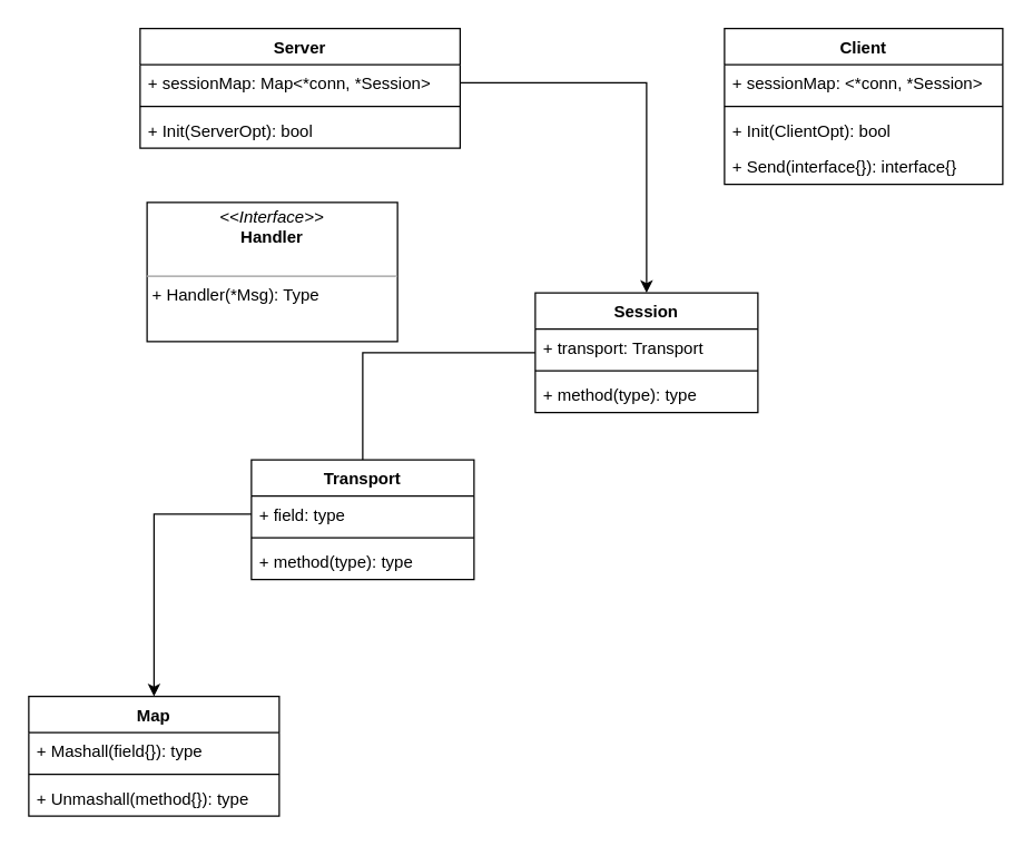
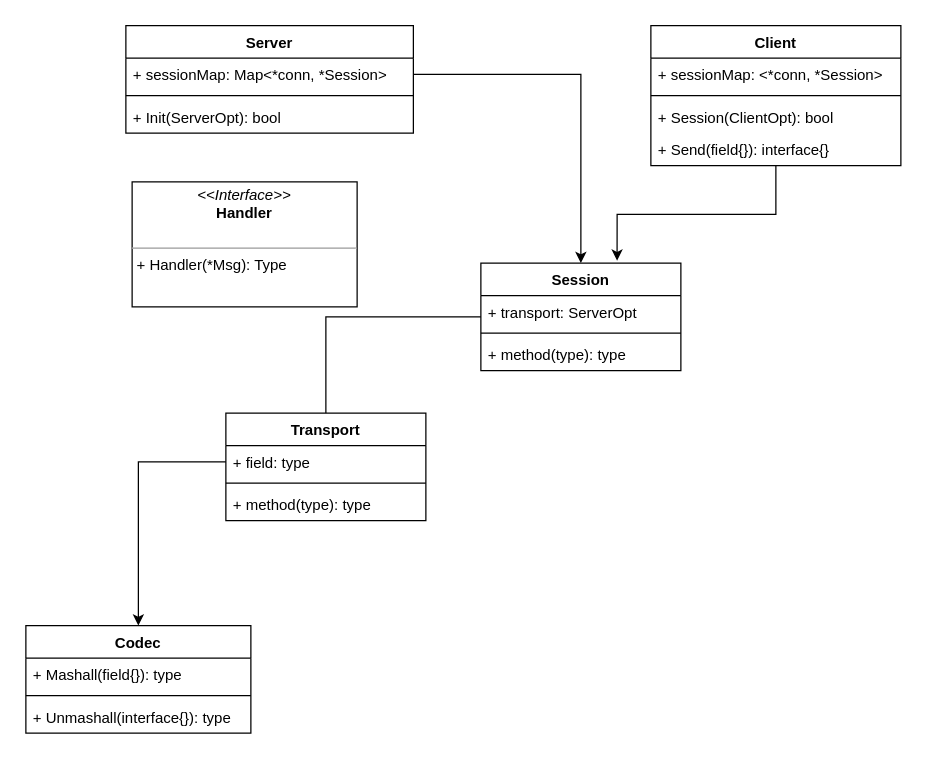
- <mxCell id="12" value="+ Init(ClientOpt): bool" style="text;strokeColor=none;fillColor=none;align=left;verticalAlign=top;spacingLeft=4;spacingRight=4;overflow=hidden;rotatable=0;points=[[0,0.5],[1,0.5]];portConstraint=eastwest;" vertex="1" parent="9"><mxGeometry y="60" width="200" height="26" as="geometry" /></mxCell>
+ <mxCell id="12" value="+ Session(ClientOpt): bool" style="text;strokeColor=none;fillColor=none;align=left;verticalAlign=top;spacingLeft=4;spacingRight=4;overflow=hidden;rotatable=0;points=[[0,0.5],[1,0.5]];portConstraint=eastwest;" vertex="1" parent="9"><mxGeometry y="60" width="200" height="26" as="geometry" /></mxCell>
- <mxCell id="13" value="+ Send(interface{}): interface{}" style="text;strokeColor=none;fillColor=none;align=left;verticalAlign=top;spacingLeft=4;spacingRight=4;overflow=hidden;rotatable=0;points=[[0,0.5],[1,0.5]];portConstraint=eastwest;" vertex="1" parent="9"><mxGeometry y="86" width="200" height="26" as="geometry" /></mxCell>
+ <mxCell id="13" value="+ Send(field{}): interface{}" style="text;strokeColor=none;fillColor=none;align=left;verticalAlign=top;spacingLeft=4;spacingRight=4;overflow=hidden;rotatable=0;points=[[0,0.5],[1,0.5]];portConstraint=eastwest;" vertex="1" parent="9"><mxGeometry y="86" width="200" height="26" as="geometry" /></mxCell>
+ <mxCell id="8" style="edgeStyle=orthogonalEdgeStyle;rounded=0;orthogonalLoop=1;jettySize=auto;html=1;entryX=0.681;entryY=-0.023;entryDx=0;entryDy=0;entryPerimeter=0;" edge="1" parent="1" source="9" target="4"><mxGeometry relative="1" as="geometry" /></mxCell>
- <mxCell id="5" value="+ transport: Transport" style="text;strokeColor=none;fillColor=none;align=left;verticalAlign=top;spacingLeft=4;spacingRight=4;overflow=hidden;rotatable=0;points=[[0,0.5],[1,0.5]];portConstraint=eastwest;" vertex="1" parent="4"><mxGeometry y="26" width="160" height="26" as="geometry" /></mxCell>
+ <mxCell id="5" value="+ transport: ServerOpt" style="text;strokeColor=none;fillColor=none;align=left;verticalAlign=top;spacingLeft=4;spacingRight=4;overflow=hidden;rotatable=0;points=[[0,0.5],[1,0.5]];portConstraint=eastwest;" vertex="1" parent="4"><mxGeometry y="26" width="160" height="26" as="geometry" /></mxCell>
- <mxCell id="18" value="Map" style="swimlane;fontStyle=1;align=center;verticalAlign=top;childLayout=stackLayout;horizontal=1;startSize=26;horizontalStack=0;resizeParent=1;resizeParentMax=0;resizeLast=0;collapsible=1;marginBottom=0;" vertex="1" parent="1"><mxGeometry x="20" y="500" width="180" height="86" as="geometry" /></mxCell>
+ <mxCell id="18" value="Codec" style="swimlane;fontStyle=1;align=center;verticalAlign=top;childLayout=stackLayout;horizontal=1;startSize=26;horizontalStack=0;resizeParent=1;resizeParentMax=0;resizeLast=0;collapsible=1;marginBottom=0;" vertex="1" parent="1"><mxGeometry x="20" y="500" width="180" height="86" as="geometry" /></mxCell>
- <mxCell id="21" value="+ Unmashall(method{}): type" style="text;strokeColor=none;fillColor=none;align=left;verticalAlign=top;spacingLeft=4;spacingRight=4;overflow=hidden;rotatable=0;points=[[0,0.5],[1,0.5]];portConstraint=eastwest;" vertex="1" parent="18"><mxGeometry y="60" width="180" height="26" as="geometry" /></mxCell>
+ <mxCell id="21" value="+ Unmashall(interface{}): type" style="text;strokeColor=none;fillColor=none;align=left;verticalAlign=top;spacingLeft=4;spacingRight=4;overflow=hidden;rotatable=0;points=[[0,0.5],[1,0.5]];portConstraint=eastwest;" vertex="1" parent="18"><mxGeometry y="60" width="180" height="26" as="geometry" /></mxCell>
